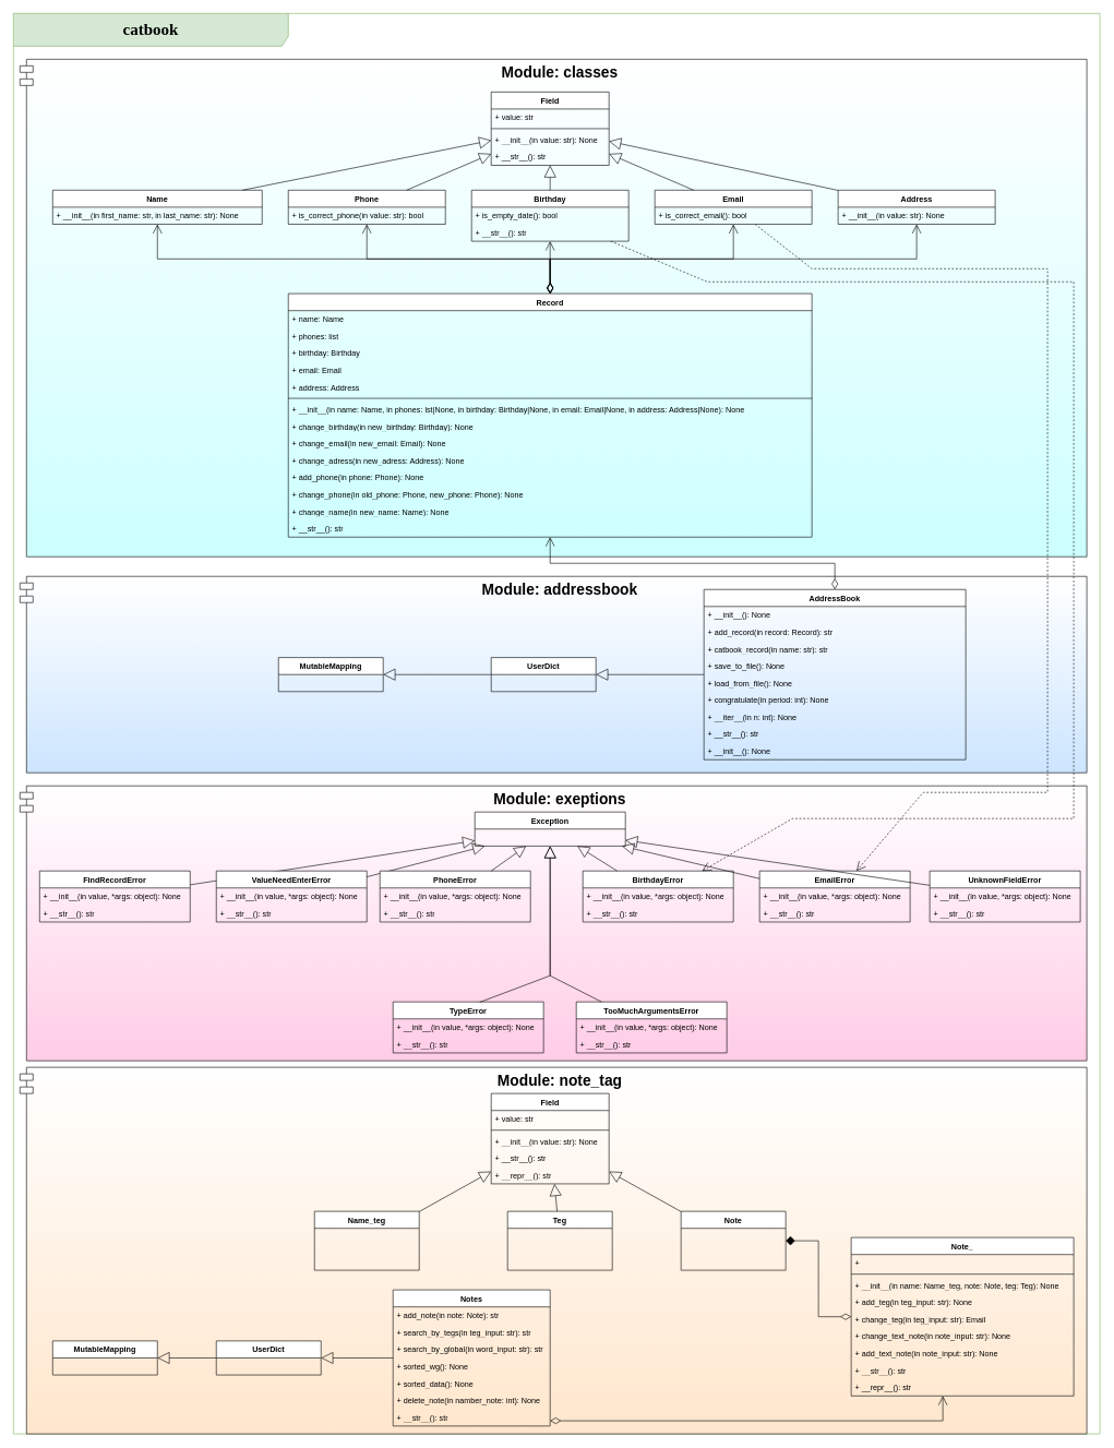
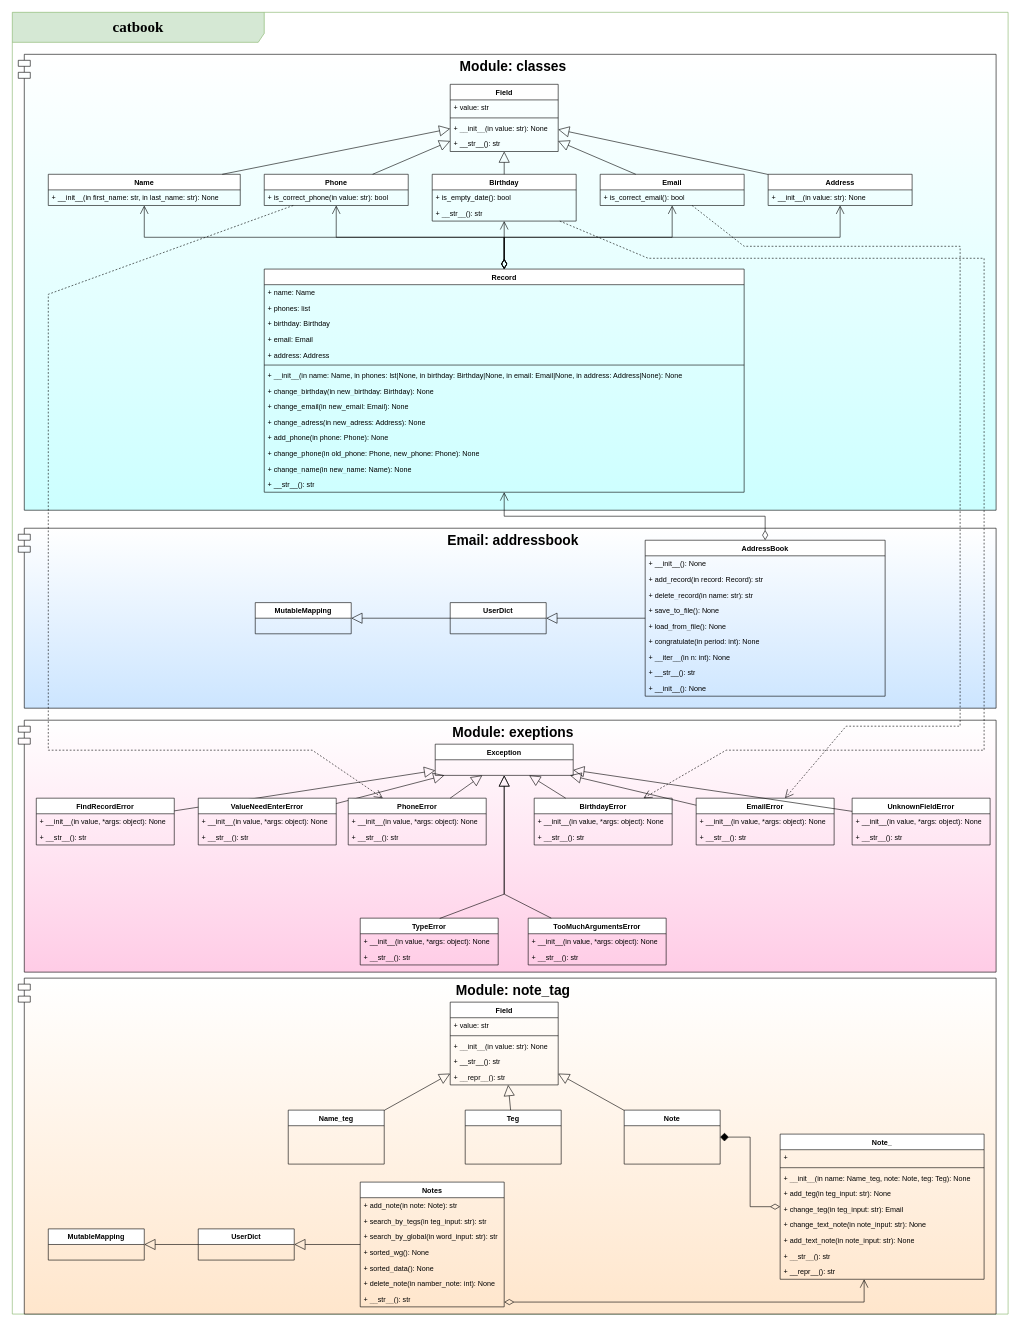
- <mxCell id="5" value="&lt;font style=&quot;font-size: 23px;&quot;&gt;&lt;b&gt;Module: addressbook&lt;/b&gt;&lt;/font&gt;" style="shape=module;align=left;spacingLeft=20;align=center;verticalAlign=top;whiteSpace=wrap;html=1;fillStyle=solid;gradientColor=#CCE5FF;" vertex="1" parent="1"><mxGeometry x="30" y="880" width="1630" height="300" as="geometry" /></mxCell>
+ <mxCell id="5" value="&lt;font style=&quot;font-size: 23px;&quot;&gt;&lt;b&gt;Email: addressbook&lt;/b&gt;&lt;/font&gt;" style="shape=module;align=left;spacingLeft=20;align=center;verticalAlign=top;whiteSpace=wrap;html=1;fillStyle=solid;gradientColor=#CCE5FF;" vertex="1" parent="1"><mxGeometry x="30" y="880" width="1630" height="300" as="geometry" /></mxCell>
- <mxCell id="41" value="+&amp;nbsp;catbook_record&lt;span style=&quot;background-color: initial;&quot;&gt;(in name: str): str&lt;/span&gt;" style="text;strokeColor=none;fillColor=none;align=left;verticalAlign=top;spacingLeft=4;spacingRight=4;overflow=hidden;rotatable=0;points=[[0,0.5],[1,0.5]];portConstraint=eastwest;whiteSpace=wrap;html=1;" vertex="1" parent="38"><mxGeometry y="78" width="400" height="26" as="geometry" /></mxCell>
+ <mxCell id="41" value="+&amp;nbsp;delete_record&lt;span style=&quot;background-color: initial;&quot;&gt;(in name: str): str&lt;/span&gt;" style="text;strokeColor=none;fillColor=none;align=left;verticalAlign=top;spacingLeft=4;spacingRight=4;overflow=hidden;rotatable=0;points=[[0,0.5],[1,0.5]];portConstraint=eastwest;whiteSpace=wrap;html=1;" vertex="1" parent="38"><mxGeometry y="78" width="400" height="26" as="geometry" /></mxCell>
+ <mxCell id="95" value="" style="endArrow=open;endSize=12;dashed=1;html=1;rounded=0;" edge="1" parent="1" source="14" target="71"><mxGeometry width="160" relative="1" as="geometry"><mxPoint x="410" y="1610" as="sourcePoint" /><mxPoint x="250" y="1610" as="targetPoint" /><Array as="points"><mxPoint x="80" y="490" /><mxPoint x="80" y="850" /><mxPoint x="80" y="1250" /><mxPoint x="320" y="1250" /><mxPoint x="520" y="1250" /></Array></mxGeometry></mxCell>
